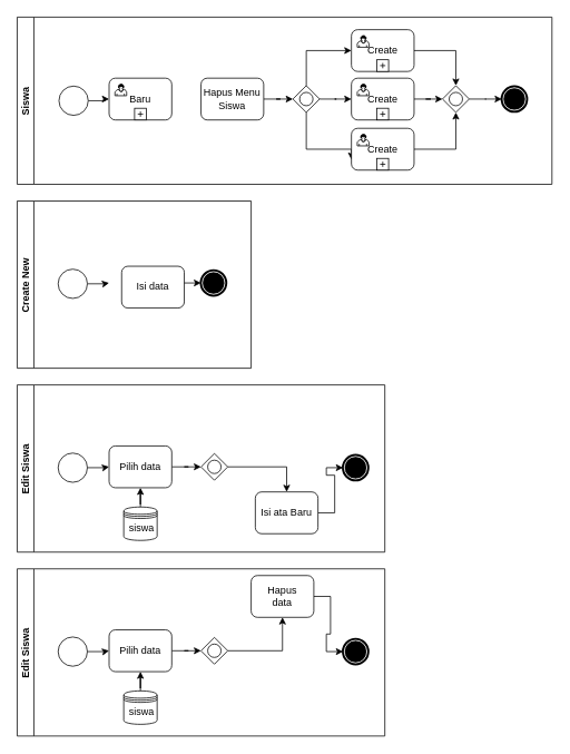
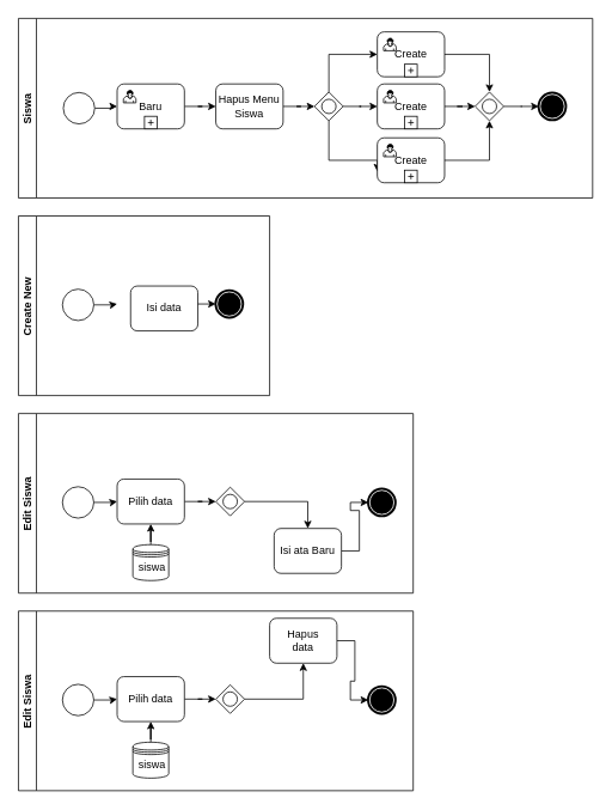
+ <mxCell id="5" style="edgeStyle=orthogonalEdgeStyle;rounded=0;orthogonalLoop=1;jettySize=auto;html=1;" edge="1" parent="2" source="6" target="10"><mxGeometry relative="1" as="geometry" /></mxCell>
